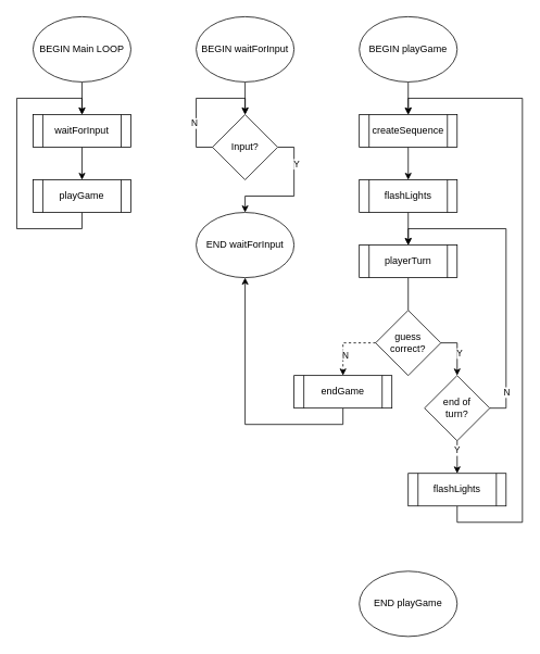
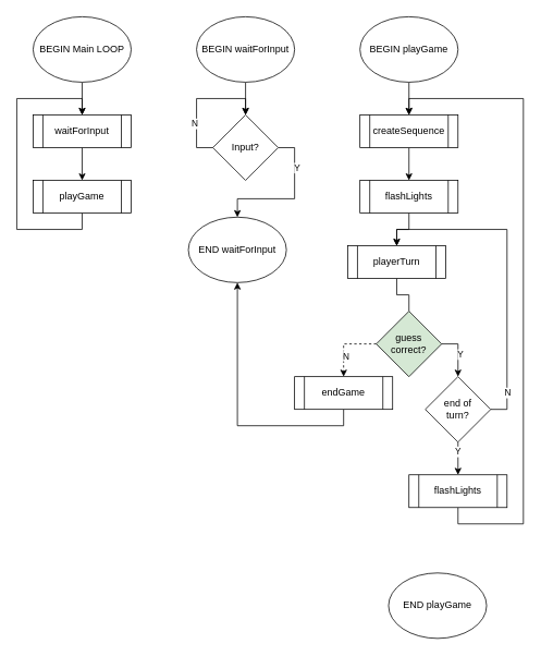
- <mxCell id="13" value="END waitForInput" style="ellipse;whiteSpace=wrap;html=1;" vertex="1" parent="1"><mxGeometry x="240" y="260" width="120" height="80" as="geometry" /></mxCell>
+ <mxCell id="13" value="END waitForInput" style="ellipse;whiteSpace=wrap;html=1;" vertex="1" parent="1"><mxGeometry x="230" y="265" width="120" height="80" as="geometry" /></mxCell>
- <mxCell id="21" value="playerTurn" style="shape=process;whiteSpace=wrap;html=1;backgroundOutline=1;" vertex="1" parent="1"><mxGeometry x="440" y="300" width="120" height="40" as="geometry" /></mxCell>
+ <mxCell id="21" value="playerTurn" style="shape=process;whiteSpace=wrap;html=1;backgroundOutline=1;" vertex="1" parent="1"><mxGeometry x="425" y="300" width="120" height="40" as="geometry" /></mxCell>
- <mxCell id="28" value="guess correct?" style="rhombus;whiteSpace=wrap;html=1;" vertex="1" parent="1"><mxGeometry x="460" y="380" width="80" height="80" as="geometry" /></mxCell>
+ <mxCell id="28" value="guess correct?" style="rhombus;whiteSpace=wrap;html=1;fillColor=#d5e8d4;" vertex="1" parent="1"><mxGeometry x="460" y="380" width="80" height="80" as="geometry" /></mxCell>
- <mxCell id="38" value="END playGame" style="ellipse;whiteSpace=wrap;html=1;" vertex="1" parent="1"><mxGeometry x="440" y="700" width="120" height="80" as="geometry" /></mxCell>
+ <mxCell id="38" value="END playGame" style="ellipse;whiteSpace=wrap;html=1;" vertex="1" parent="1"><mxGeometry x="475" y="700" width="120" height="80" as="geometry" /></mxCell>
